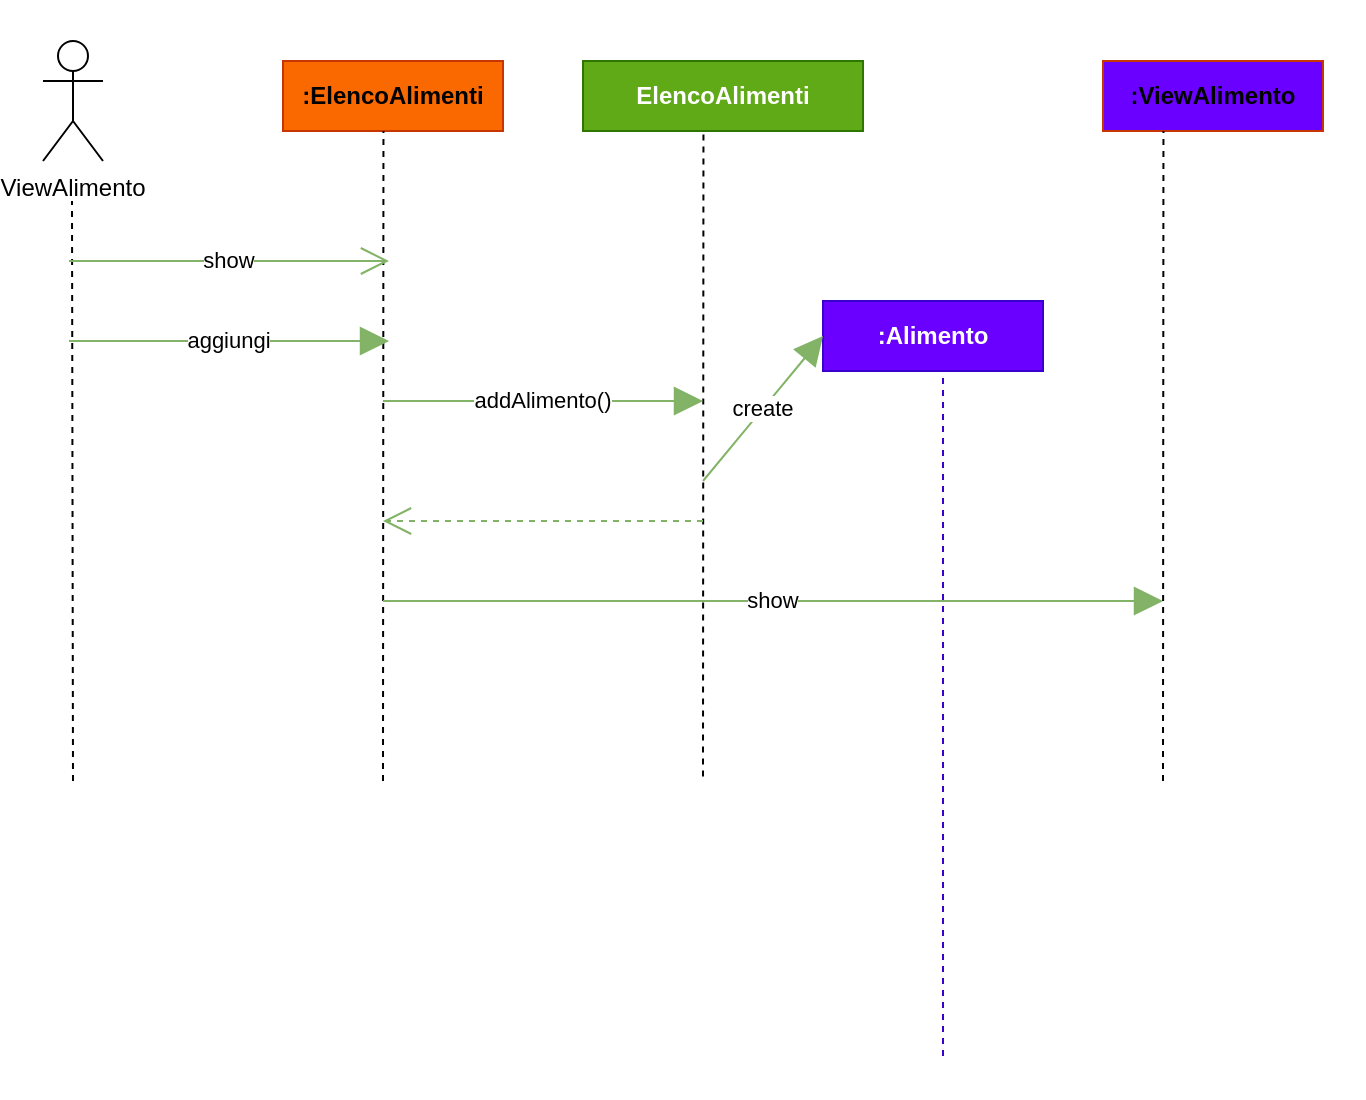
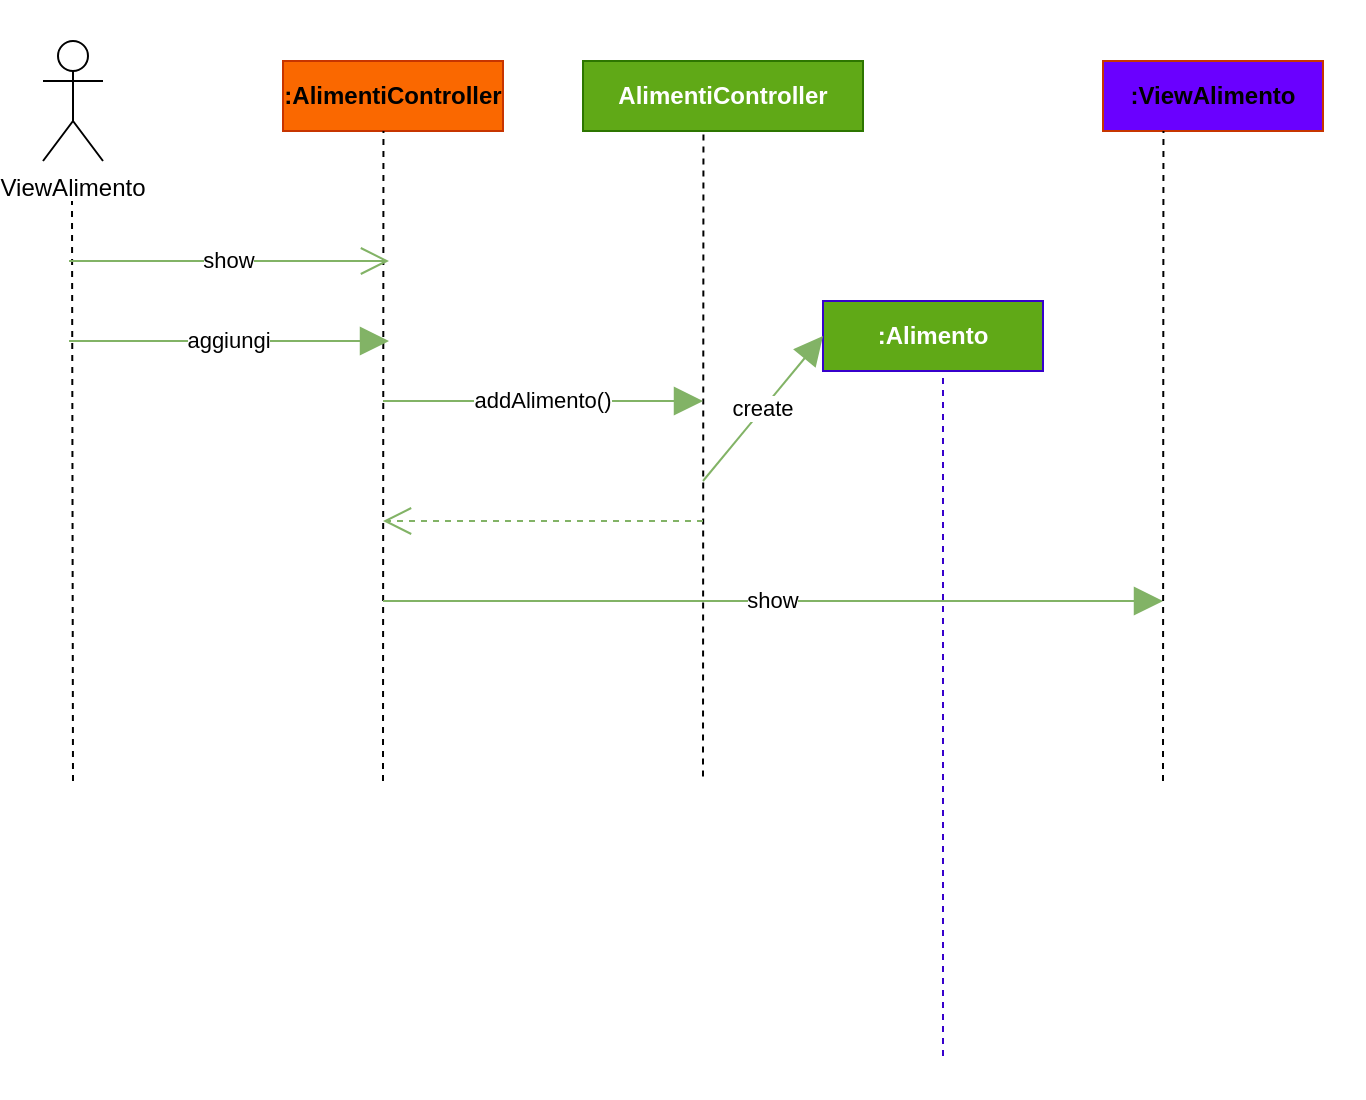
- <mxCell id="4" value="&lt;b&gt;:ElencoAlimenti&lt;/b&gt;" style="html=1;fillColor=#fa6800;fontColor=#000000;strokeColor=#C73500;" parent="1" vertex="1"><mxGeometry x="140" y="30" width="110" height="35" as="geometry" /></mxCell>
+ <mxCell id="4" value="&lt;b&gt;:AlimentiController&lt;/b&gt;" style="html=1;fillColor=#fa6800;fontColor=#000000;strokeColor=#C73500;" parent="1" vertex="1"><mxGeometry x="140" y="30" width="110" height="35" as="geometry" /></mxCell>
- <mxCell id="8" value="&lt;b&gt;ElencoAlimenti&lt;/b&gt;" style="html=1;fillColor=#60a917;fontColor=#ffffff;strokeColor=#2D7600;" parent="1" vertex="1"><mxGeometry x="290" y="30" width="140" height="35" as="geometry" /></mxCell>
+ <mxCell id="8" value="&lt;b&gt;AlimentiController&lt;/b&gt;" style="html=1;fillColor=#60a917;fontColor=#ffffff;strokeColor=#2D7600;" parent="1" vertex="1"><mxGeometry x="290" y="30" width="140" height="35" as="geometry" /></mxCell>
- <mxCell id="14" value="&lt;b&gt;:Alimento&lt;/b&gt;" style="html=1;fillColor=#6a00ff;fontColor=#ffffff;strokeColor=#3700CC;" parent="1" vertex="1"><mxGeometry x="410" y="150" width="110" height="35" as="geometry" /></mxCell>
+ <mxCell id="14" value="&lt;b&gt;:Alimento&lt;/b&gt;" style="html=1;fillColor=#60a917;fontColor=#ffffff;strokeColor=#3700CC;" parent="1" vertex="1"><mxGeometry x="410" y="150" width="110" height="35" as="geometry" /></mxCell>
